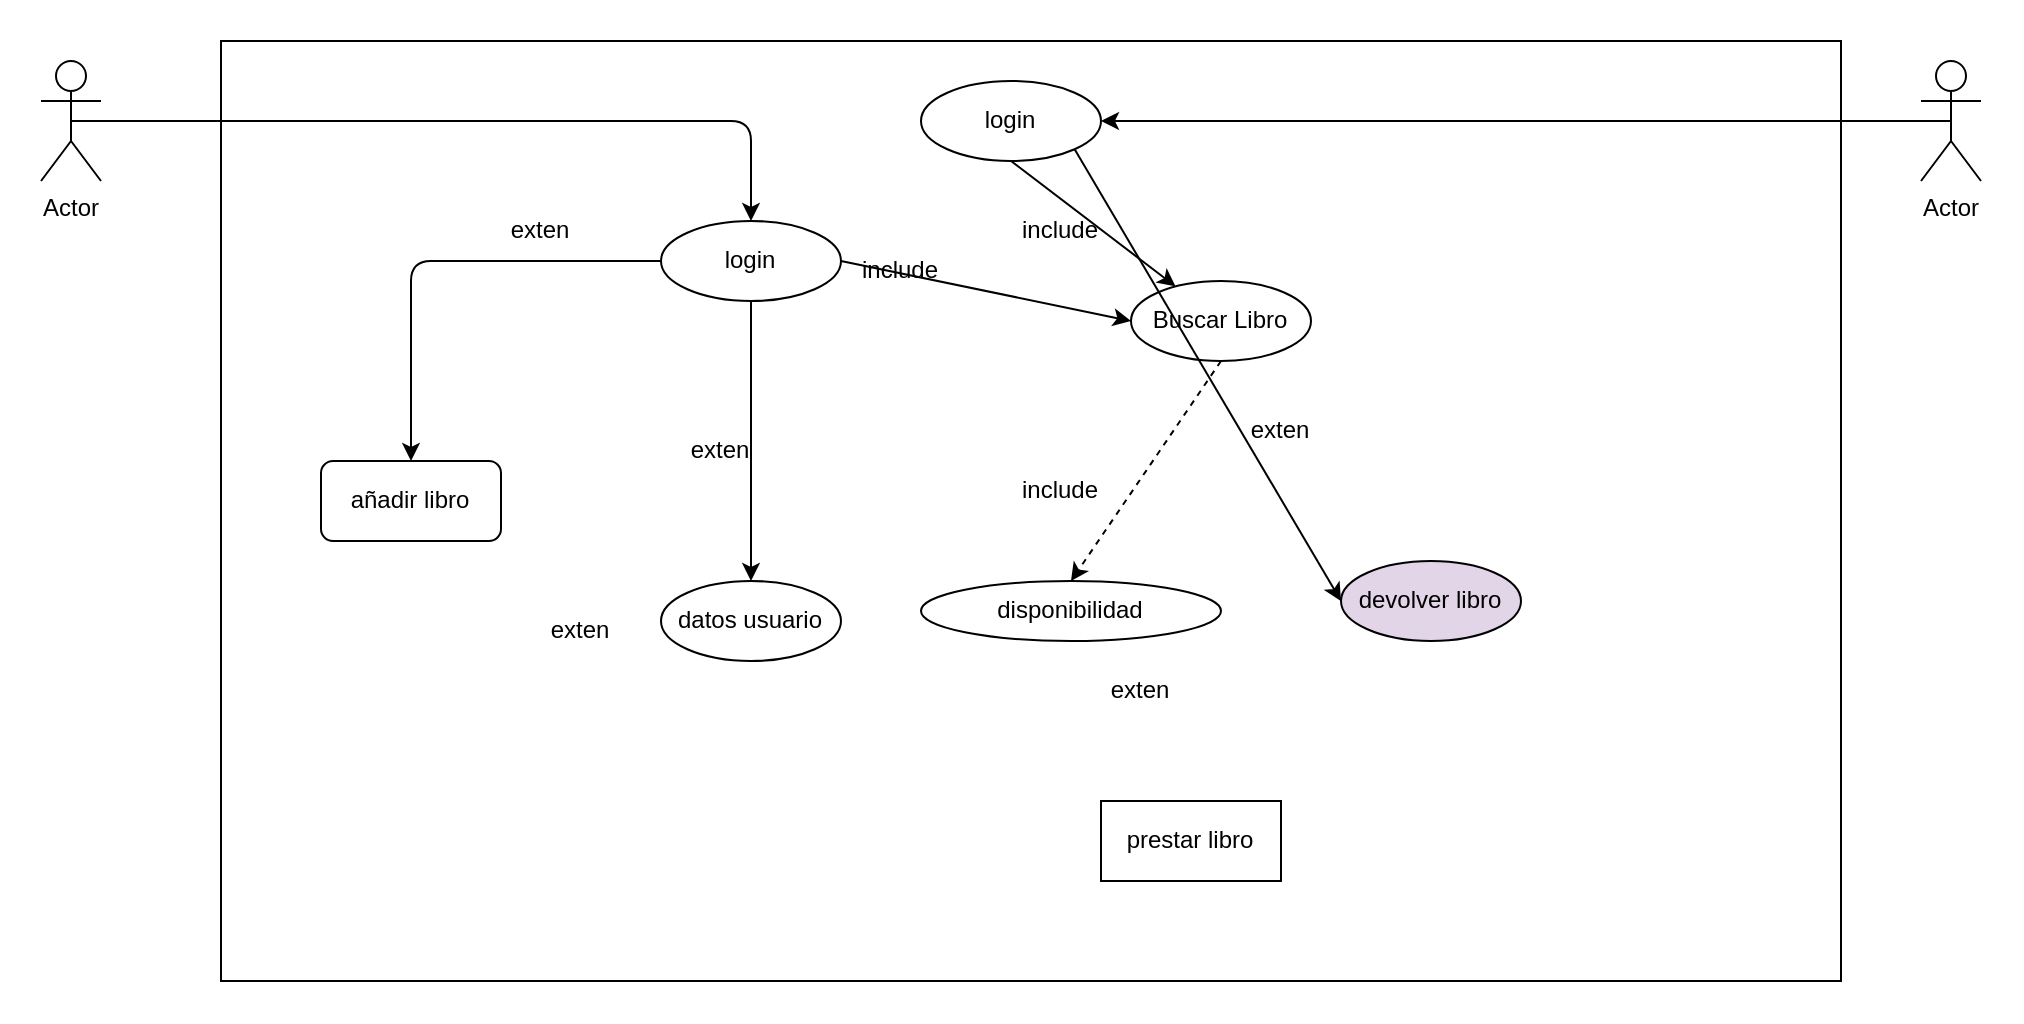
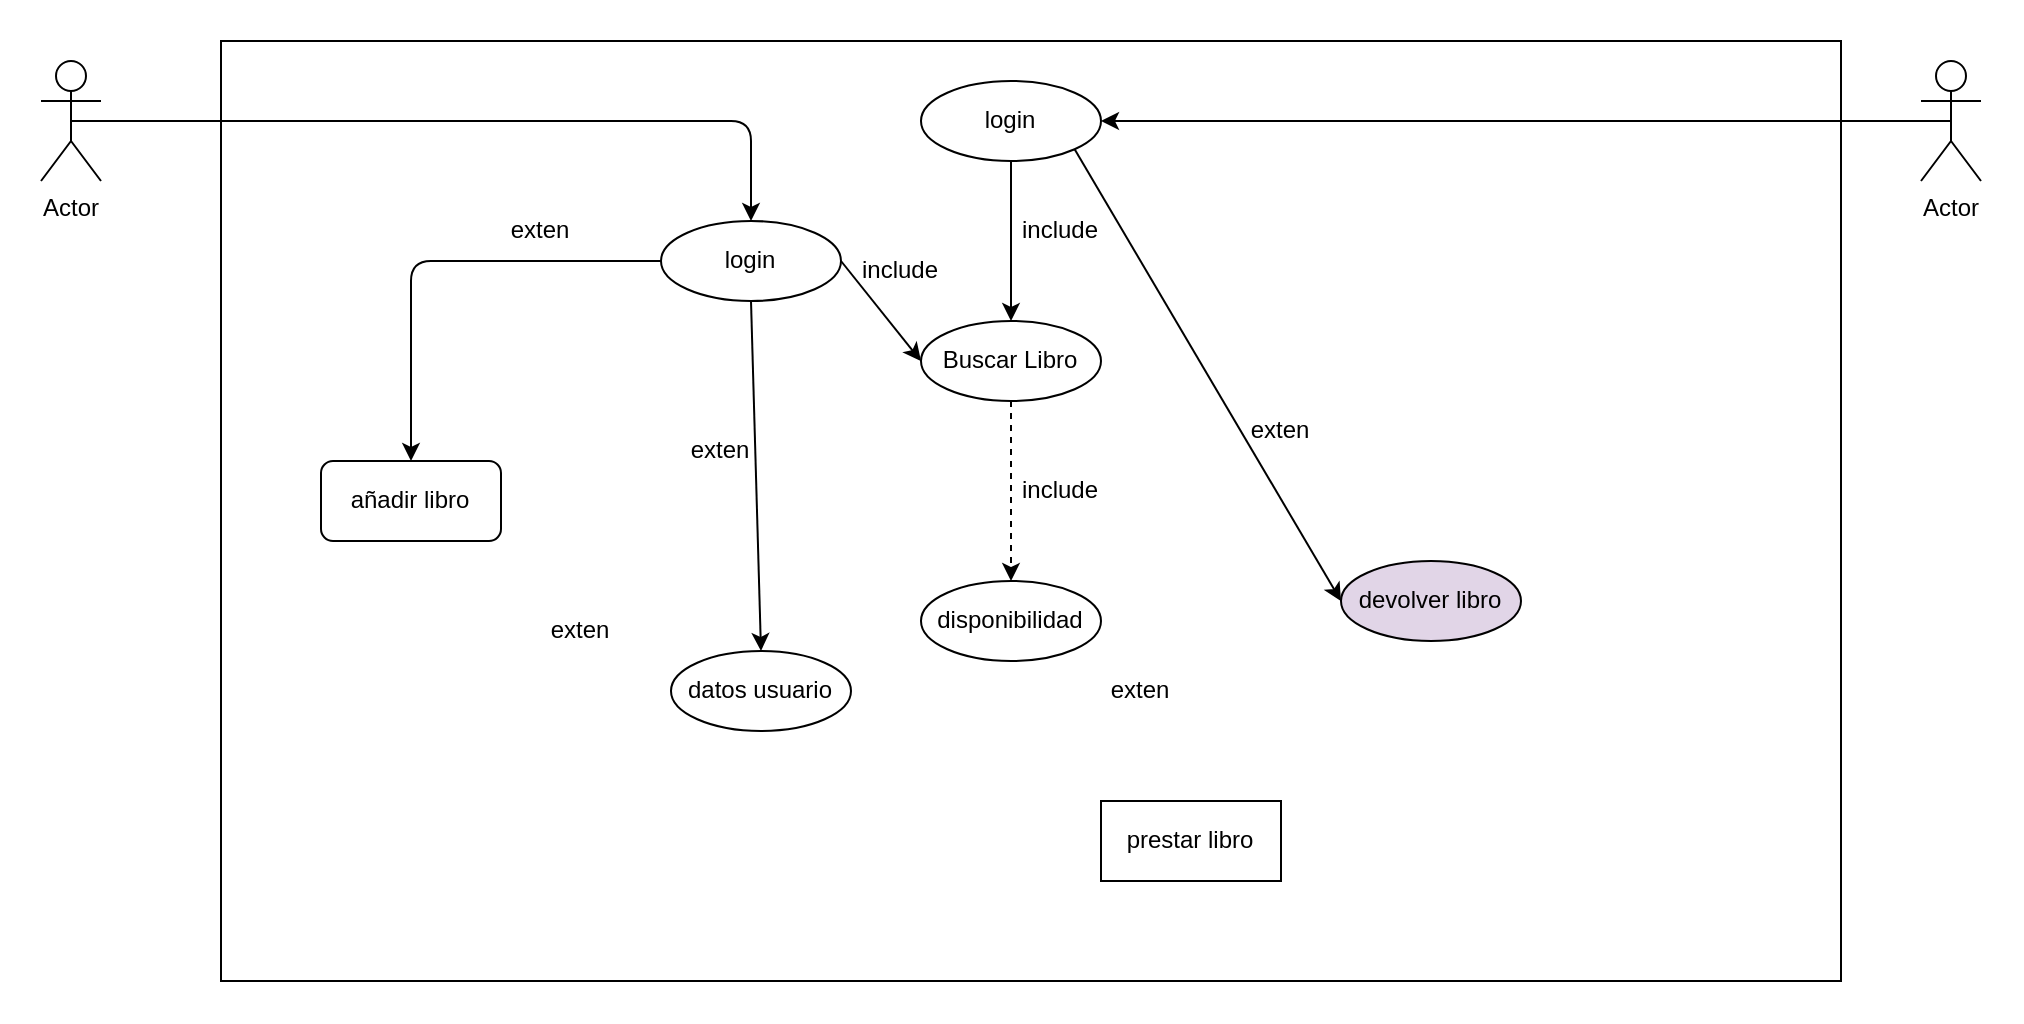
- <mxCell id="3" value="Buscar Libro" style="ellipse;whiteSpace=wrap;html=1;" parent="1" vertex="1"><mxGeometry x="565" y="140" width="90" height="40" as="geometry" /></mxCell>
+ <mxCell id="3" value="Buscar Libro" style="ellipse;whiteSpace=wrap;html=1;" parent="1" vertex="1"><mxGeometry x="460" y="160" width="90" height="40" as="geometry" /></mxCell>
- <mxCell id="25" value="disponibilidad" style="ellipse;whiteSpace=wrap;html=1;" parent="1" vertex="1"><mxGeometry x="460" y="290" width="150" height="30" as="geometry" /></mxCell>
+ <mxCell id="25" value="disponibilidad" style="ellipse;whiteSpace=wrap;html=1;" parent="1" vertex="1"><mxGeometry x="460" y="290" width="90" height="40" as="geometry" /></mxCell>
- <mxCell id="7" value="datos usuario" style="ellipse;whiteSpace=wrap;html=1;" parent="1" vertex="1"><mxGeometry x="330" y="290" width="90" height="40" as="geometry" /></mxCell>
+ <mxCell id="7" value="datos usuario" style="ellipse;whiteSpace=wrap;html=1;" parent="1" vertex="1"><mxGeometry x="335" y="325" width="90" height="40" as="geometry" /></mxCell>
